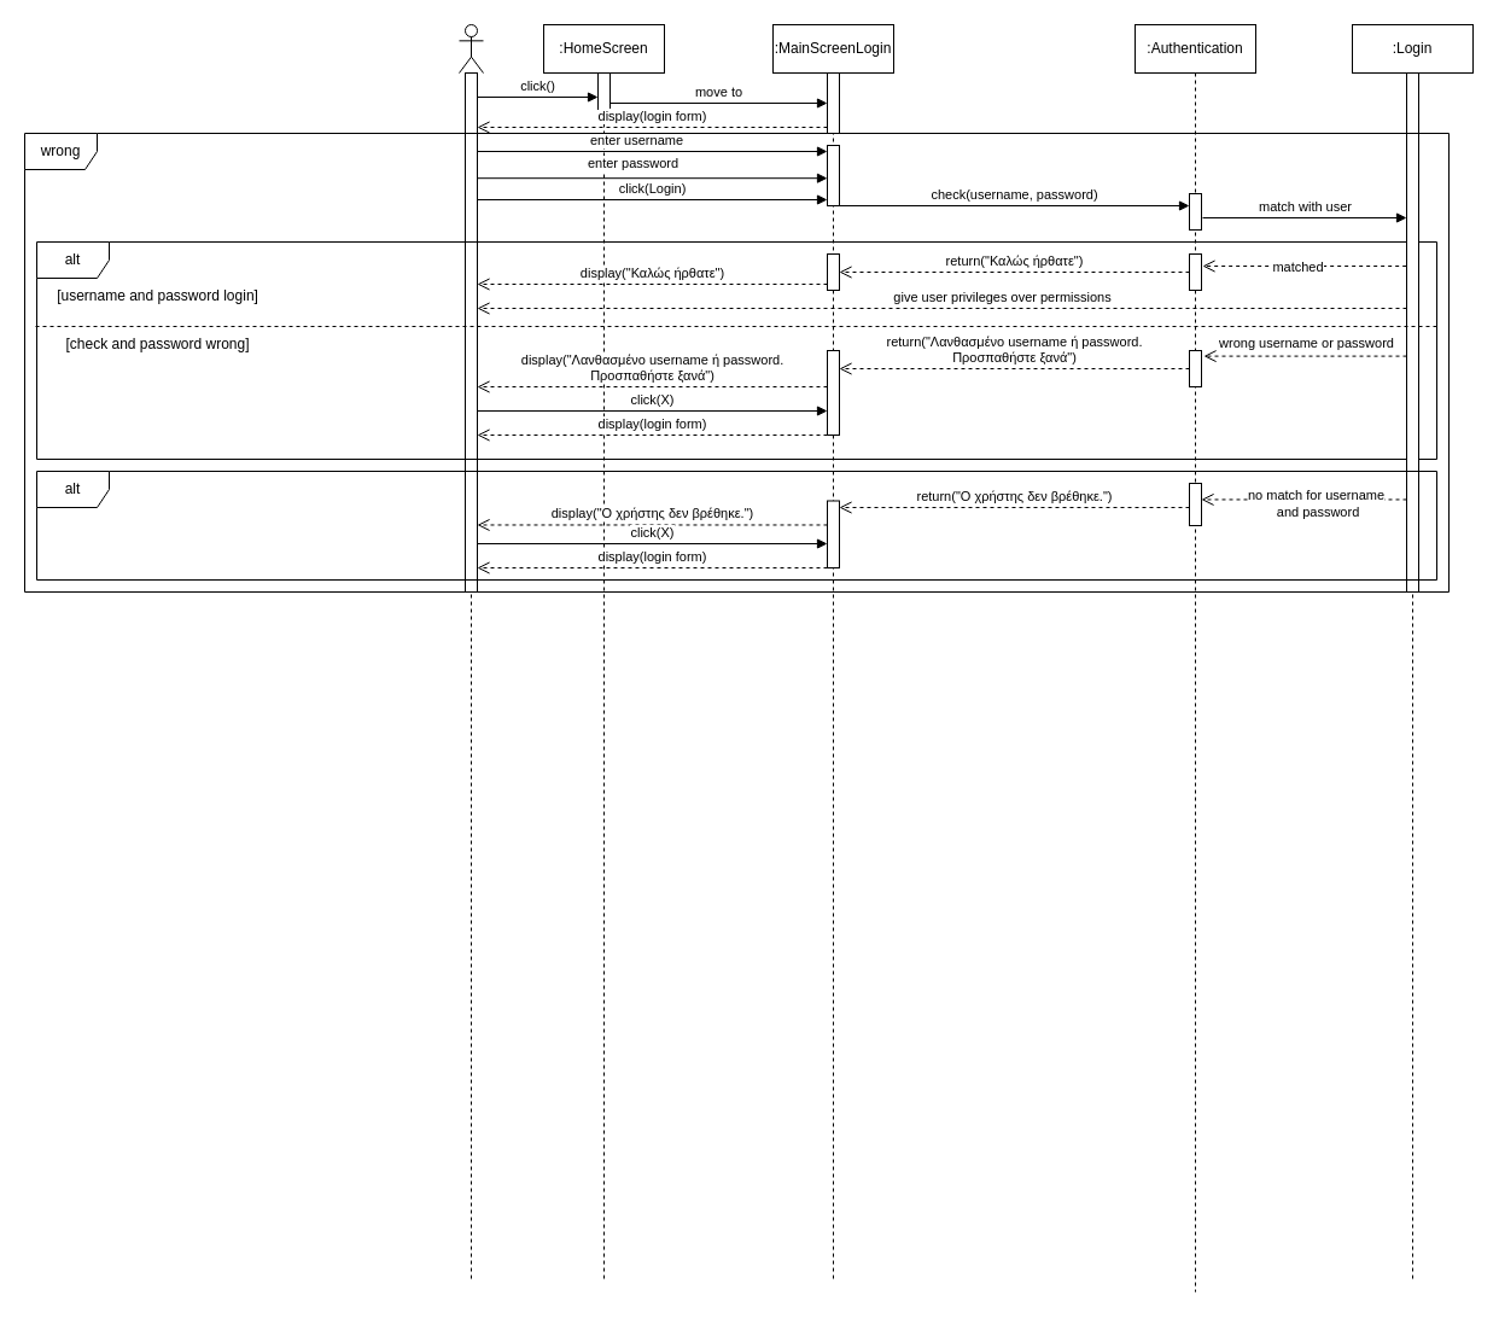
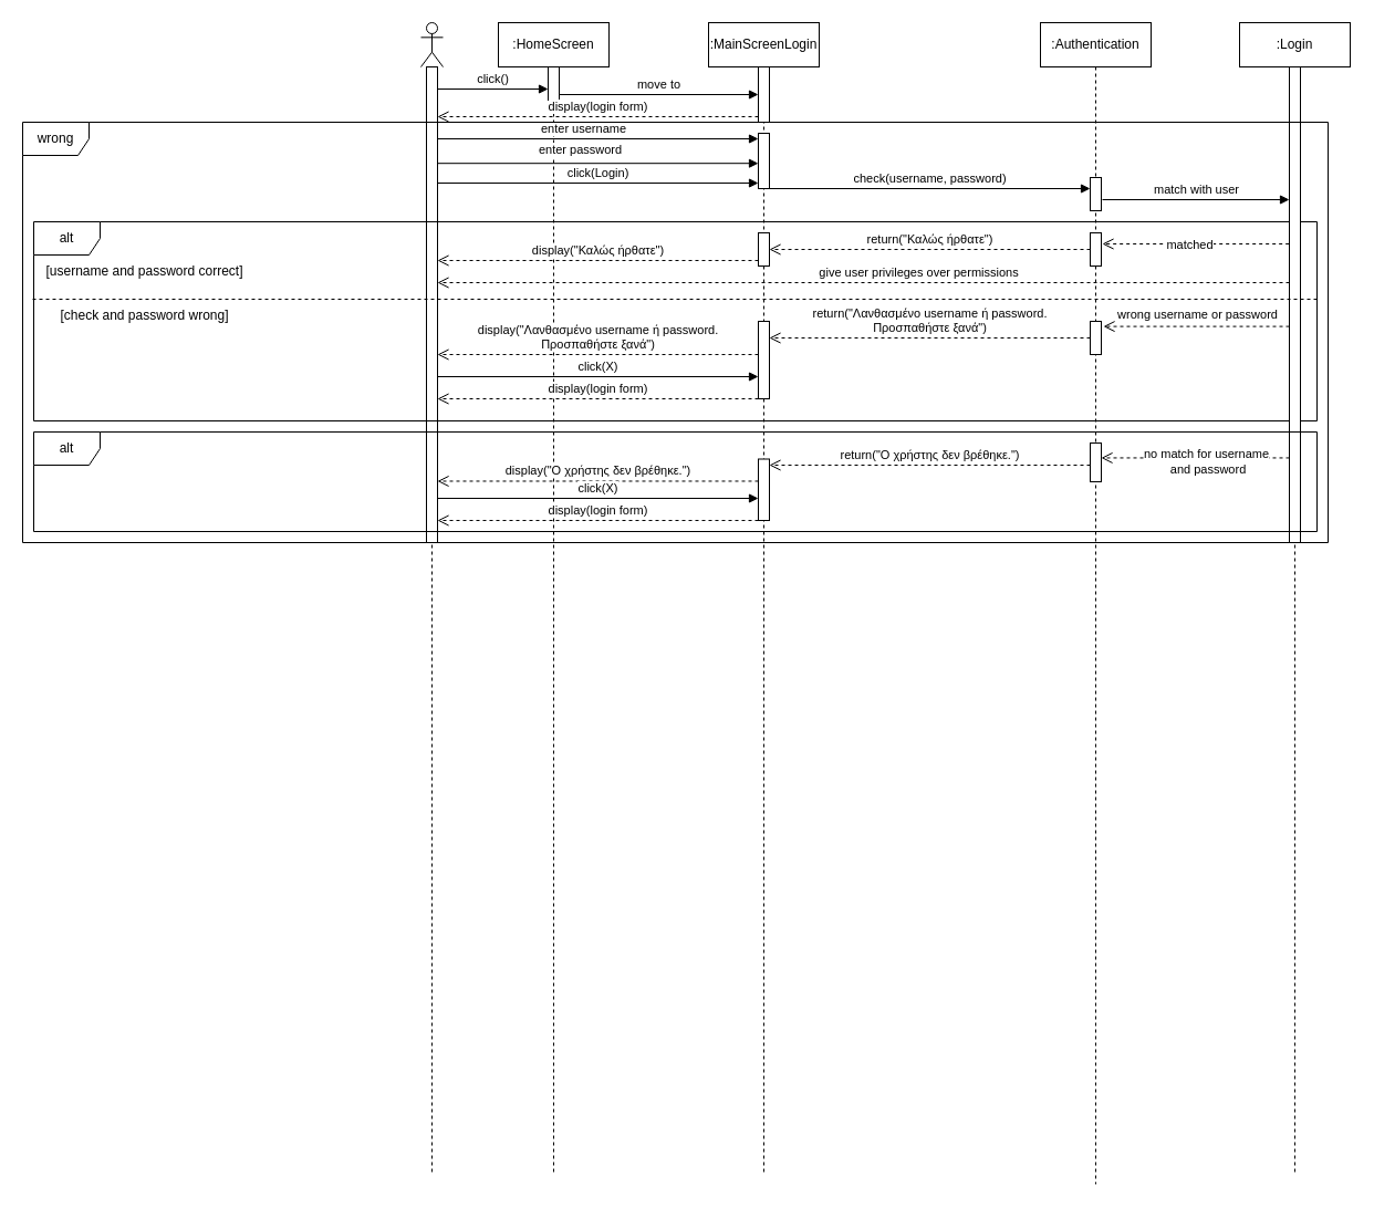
- <mxCell id="31" value="[username and password login]" style="text;html=1;align=center;verticalAlign=middle;resizable=0;points=[];autosize=1;strokeColor=none;fillColor=none;" vertex="1" parent="1"><mxGeometry x="30" y="230" width="200" height="30" as="geometry" /></mxCell>
+ <mxCell id="31" value="[username and password correct]" style="text;html=1;align=center;verticalAlign=middle;resizable=0;points=[];autosize=1;strokeColor=none;fillColor=none;" vertex="1" parent="1"><mxGeometry x="30" y="230" width="200" height="30" as="geometry" /></mxCell>
